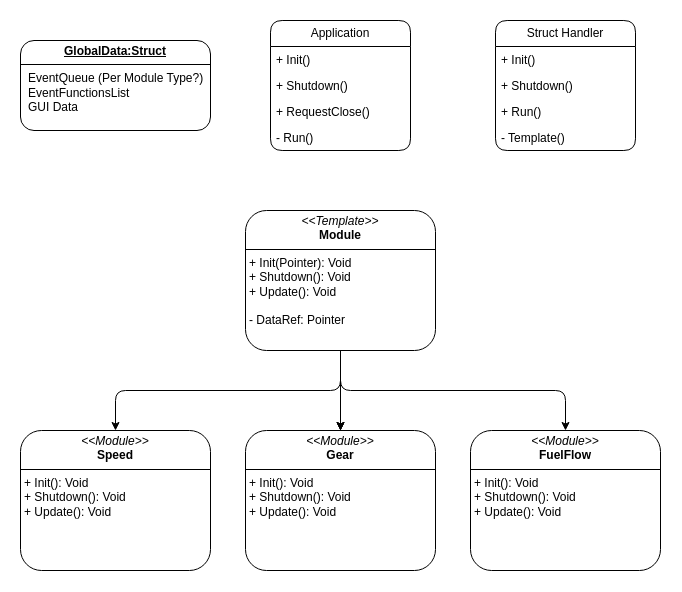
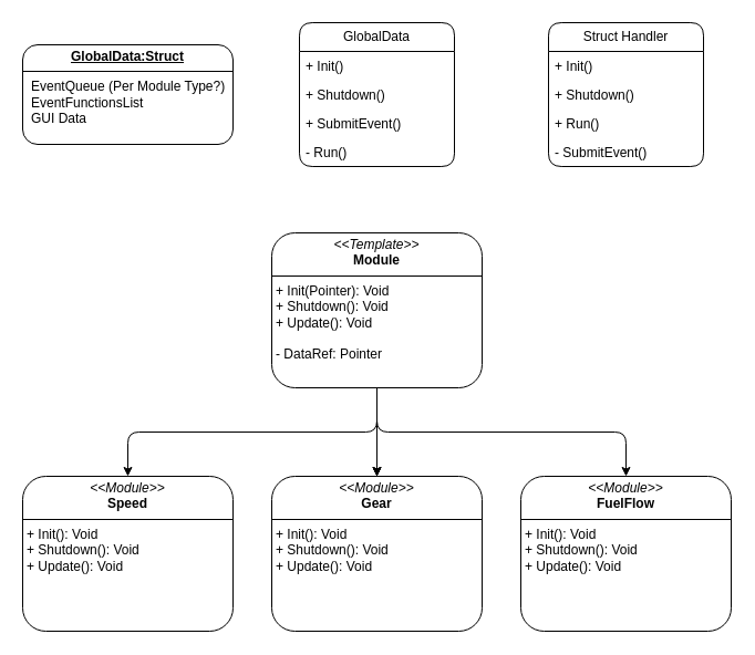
- <mxCell id="2" value="Application" style="swimlane;fontStyle=0;childLayout=stackLayout;horizontal=1;startSize=26;fillColor=none;horizontalStack=0;resizeParent=1;resizeParentMax=0;resizeLast=0;collapsible=1;marginBottom=0;whiteSpace=wrap;html=1;hachureGap=4;fontFamily=Helvetica;swimlaneLine=1;rounded=1;" vertex="1" parent="1"><mxGeometry x="270" y="20" width="140" height="130" as="geometry" /></mxCell>
+ <mxCell id="2" value="GlobalData" style="swimlane;fontStyle=0;childLayout=stackLayout;horizontal=1;startSize=26;fillColor=none;horizontalStack=0;resizeParent=1;resizeParentMax=0;resizeLast=0;collapsible=1;marginBottom=0;whiteSpace=wrap;html=1;hachureGap=4;fontFamily=Helvetica;swimlaneLine=1;rounded=1;" vertex="1" parent="1"><mxGeometry x="270" y="20" width="140" height="130" as="geometry" /></mxCell>
- <mxCell id="5" value="+ RequestClose()" style="text;strokeColor=none;fillColor=none;align=left;verticalAlign=top;spacingLeft=4;spacingRight=4;overflow=hidden;rotatable=0;points=[[0,0.5],[1,0.5]];portConstraint=eastwest;whiteSpace=wrap;html=1;fontFamily=Helvetica;rounded=1;swimlaneLine=1;" vertex="1" parent="2"><mxGeometry y="78" width="140" height="26" as="geometry" /></mxCell>
+ <mxCell id="5" value="+ SubmitEvent()" style="text;strokeColor=none;fillColor=none;align=left;verticalAlign=top;spacingLeft=4;spacingRight=4;overflow=hidden;rotatable=0;points=[[0,0.5],[1,0.5]];portConstraint=eastwest;whiteSpace=wrap;html=1;fontFamily=Helvetica;rounded=1;swimlaneLine=1;" vertex="1" parent="2"><mxGeometry y="78" width="140" height="26" as="geometry" /></mxCell>
- <mxCell id="20" value="- Template()" style="text;strokeColor=none;fillColor=none;align=left;verticalAlign=top;spacingLeft=4;spacingRight=4;overflow=hidden;rotatable=0;points=[[0,0.5],[1,0.5]];portConstraint=eastwest;whiteSpace=wrap;html=1;fontFamily=Helvetica;rounded=1;swimlaneLine=1;" vertex="1" parent="16"><mxGeometry y="104" width="140" height="26" as="geometry" /></mxCell>
+ <mxCell id="20" value="- SubmitEvent()" style="text;strokeColor=none;fillColor=none;align=left;verticalAlign=top;spacingLeft=4;spacingRight=4;overflow=hidden;rotatable=0;points=[[0,0.5],[1,0.5]];portConstraint=eastwest;whiteSpace=wrap;html=1;fontFamily=Helvetica;rounded=1;swimlaneLine=1;" vertex="1" parent="16"><mxGeometry y="104" width="140" height="26" as="geometry" /></mxCell>
